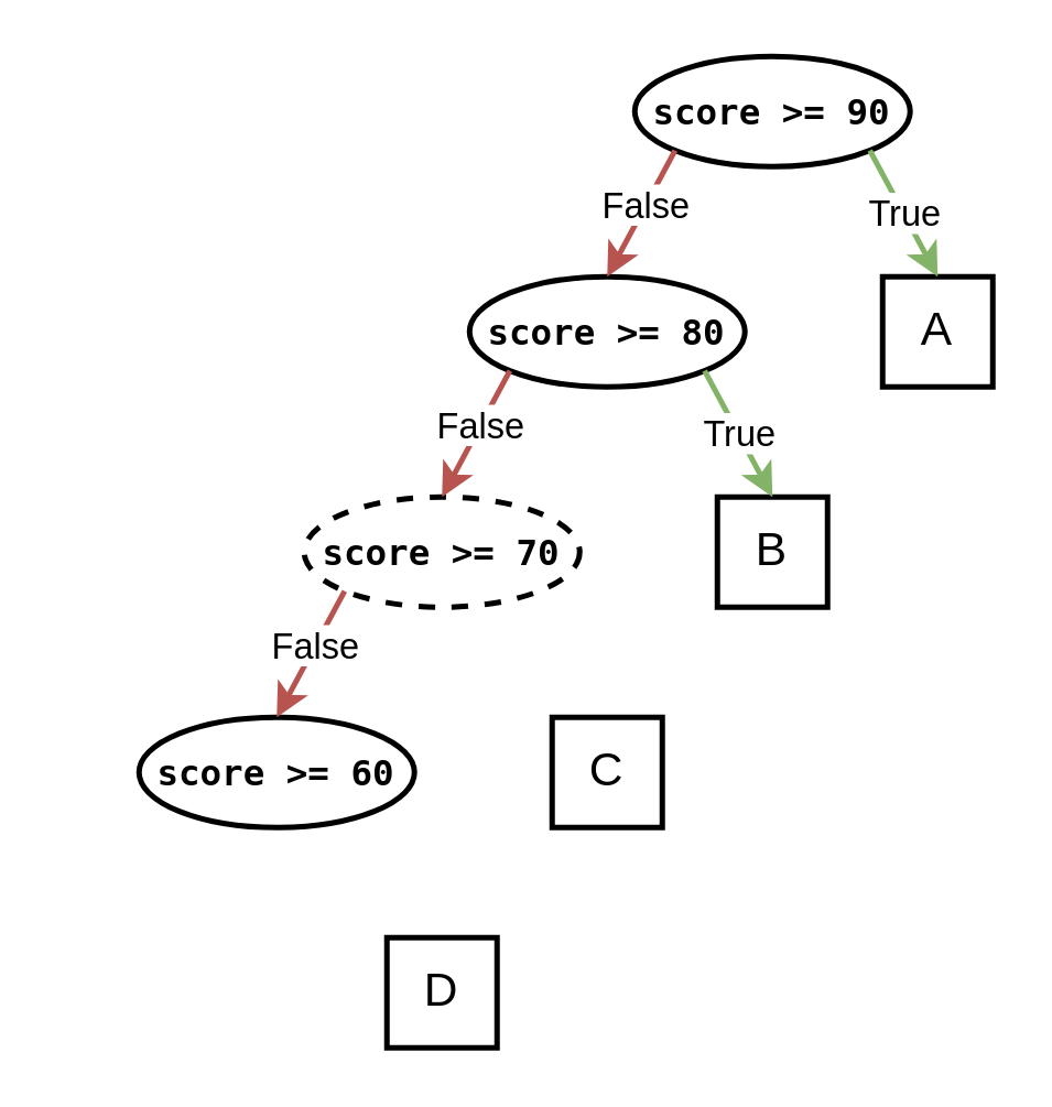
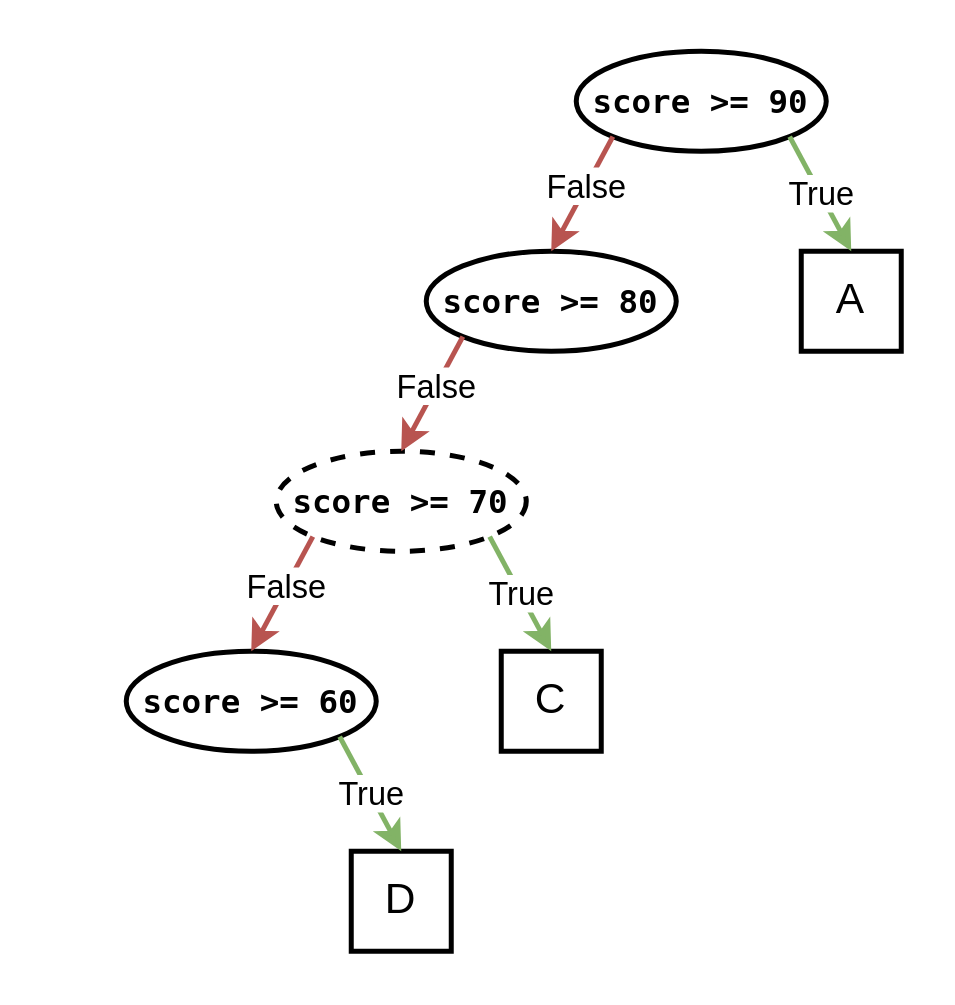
- <mxCell id="19" value="True" style="edgeStyle=none;rounded=0;orthogonalLoop=1;jettySize=auto;html=1;exitX=1;exitY=1;exitDx=0;exitDy=0;fontSize=13;strokeWidth=2;entryX=0.5;entryY=0;entryDx=0;entryDy=0;fillColor=#d5e8d4;strokeColor=#82b366;" edge="1" parent="2" source="6" target="14"><mxGeometry relative="1" as="geometry"><mxPoint x="290" y="114" as="targetPoint" /></mxGeometry></mxCell>
- <mxCell id="14" value="&lt;font style=&quot;font-size: 17px;&quot;&gt;B&lt;/font&gt;" style="whiteSpace=wrap;html=1;aspect=fixed;strokeWidth=2;fontSize=13;" vertex="1" parent="2"><mxGeometry x="240" y="160" width="40" height="40" as="geometry" /></mxCell>
+ <mxCell id="22" value="True" style="edgeStyle=none;rounded=0;orthogonalLoop=1;jettySize=auto;html=1;exitX=1;exitY=1;exitDx=0;exitDy=0;fontSize=13;strokeWidth=2;entryX=0.5;entryY=0;entryDx=0;entryDy=0;fillColor=#d5e8d4;strokeColor=#82b366;" edge="1" parent="2" source="8" target="12"><mxGeometry relative="1" as="geometry"><mxPoint x="210" y="194" as="targetPoint" /></mxGeometry></mxCell>
+ <mxCell id="25" value="True" style="edgeStyle=none;rounded=0;orthogonalLoop=1;jettySize=auto;html=1;exitX=1;exitY=1;exitDx=0;exitDy=0;fontSize=13;strokeWidth=2;entryX=0.5;entryY=0;entryDx=0;entryDy=0;fillColor=#d5e8d4;strokeColor=#82b366;" edge="1" parent="2" source="11" target="15"><mxGeometry relative="1" as="geometry"><mxPoint x="110" y="310" as="targetPoint" /></mxGeometry></mxCell>
